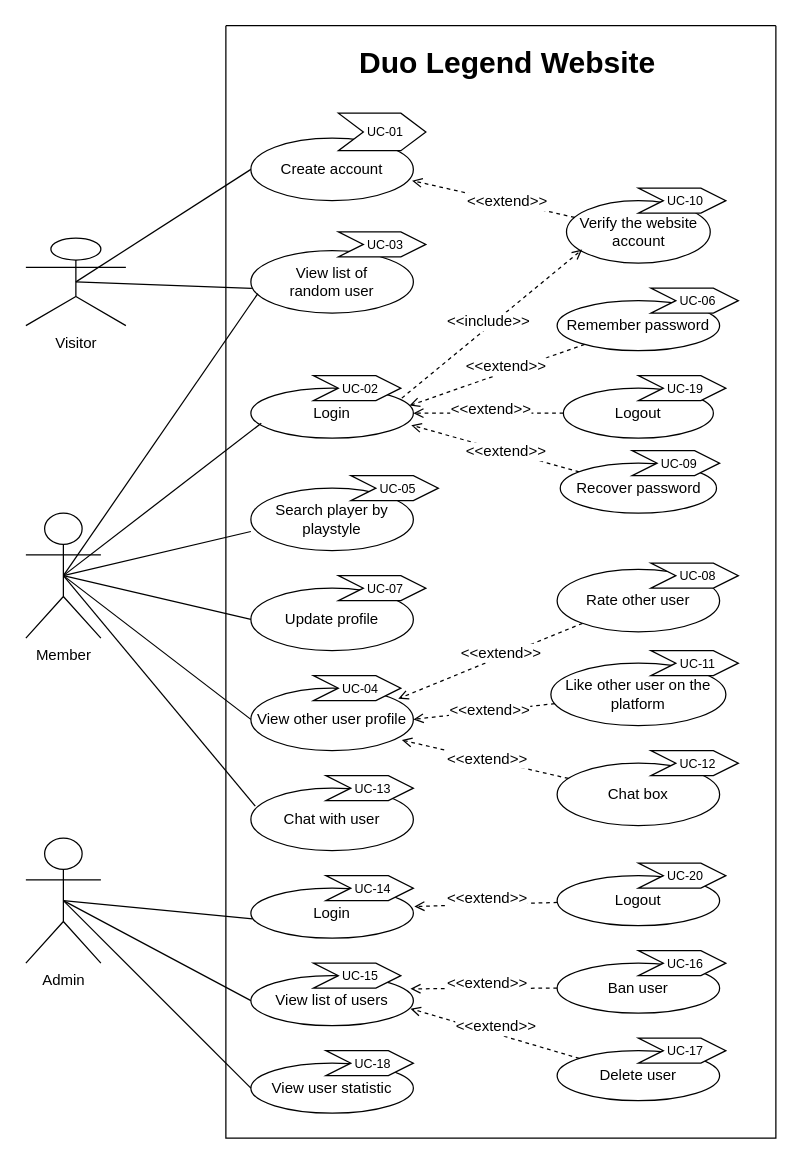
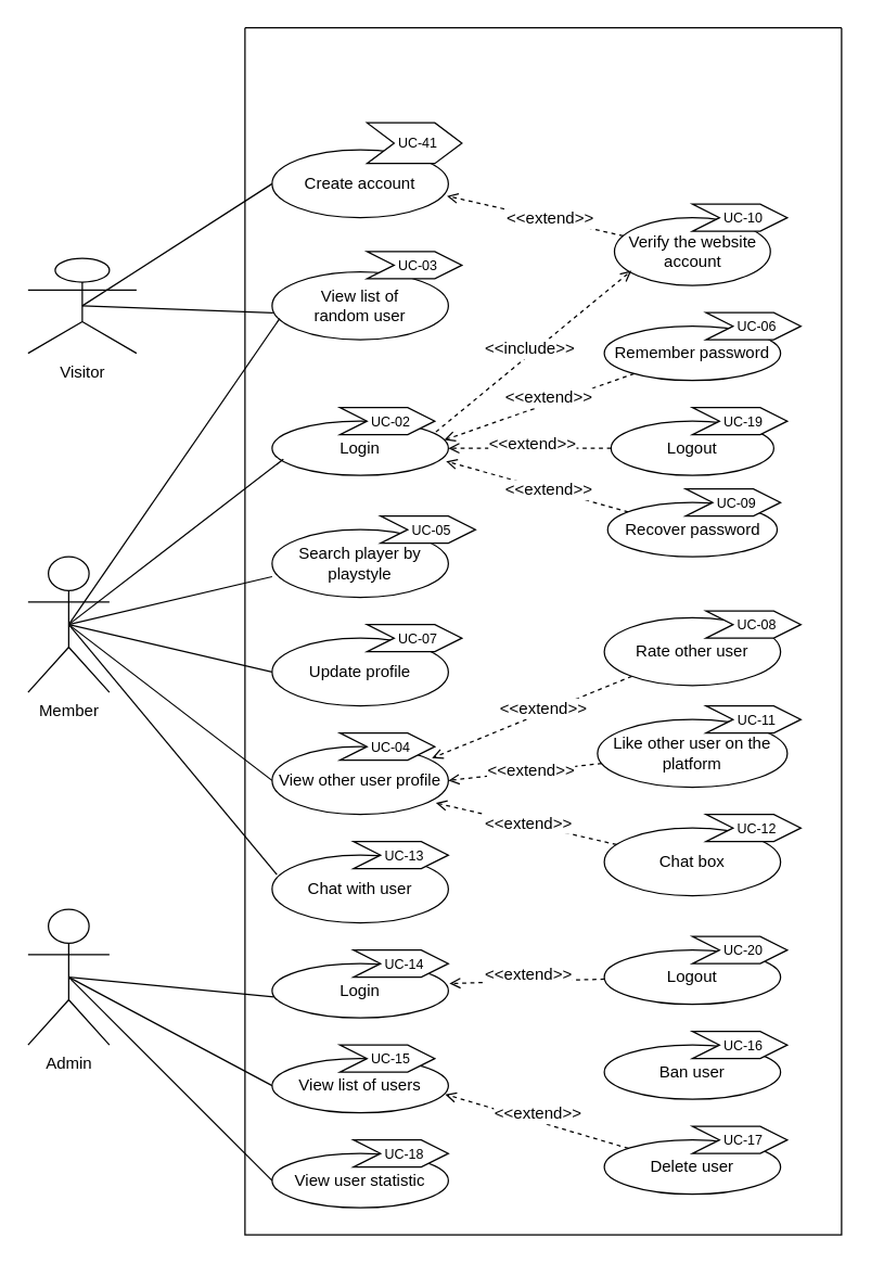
- <mxCell id="46" value="&lt;font size=&quot;1&quot;&gt;&lt;b style=&quot;font-size: 24px&quot;&gt;Duo Legend Website&lt;/b&gt;&lt;/font&gt;" style="text;html=1;align=center;verticalAlign=middle;resizable=0;points=[];autosize=1;strokeColor=none;fontSize=12;fontFamily=Helvetica;" parent="2" vertex="1"><mxGeometry x="100" y="20" width="250" height="20" as="geometry" /></mxCell>
- <mxCell id="32" value="&lt;font style=&quot;font-size: 10px&quot;&gt;&amp;nbsp; UC-01&lt;/font&gt;" style="shape=step;perimeter=stepPerimeter;whiteSpace=wrap;html=1;fixedSize=1;fontFamily=Helvetica;fontSize=12;align=center;" parent="2" vertex="1"><mxGeometry x="90" y="70" width="70" height="30" as="geometry" /></mxCell>
+ <mxCell id="32" value="&lt;font style=&quot;font-size: 10px&quot;&gt;&amp;nbsp; UC-41&lt;/font&gt;" style="shape=step;perimeter=stepPerimeter;whiteSpace=wrap;html=1;fixedSize=1;fontFamily=Helvetica;fontSize=12;align=center;" parent="2" vertex="1"><mxGeometry x="90" y="70" width="70" height="30" as="geometry" /></mxCell>
- <mxCell id="54" style="edgeStyle=none;rounded=0;orthogonalLoop=1;jettySize=auto;html=1;entryX=0.982;entryY=0.264;entryDx=0;entryDy=0;entryPerimeter=0;dashed=1;fontFamily=Helvetica;fontSize=12;endArrow=open;endFill=0;" parent="2" source="56" target="49" edge="1"><mxGeometry relative="1" as="geometry" /></mxCell>
- <mxCell id="55" value="&amp;lt;&amp;lt;extend&amp;gt;&amp;gt;" style="edgeLabel;html=1;align=center;verticalAlign=middle;resizable=0;points=[];fontSize=12;fontFamily=Helvetica;" parent="54" vertex="1" connectable="0"><mxGeometry x="0.237" relative="1" as="geometry"><mxPoint x="16" y="-5" as="offset" /></mxGeometry></mxCell>
